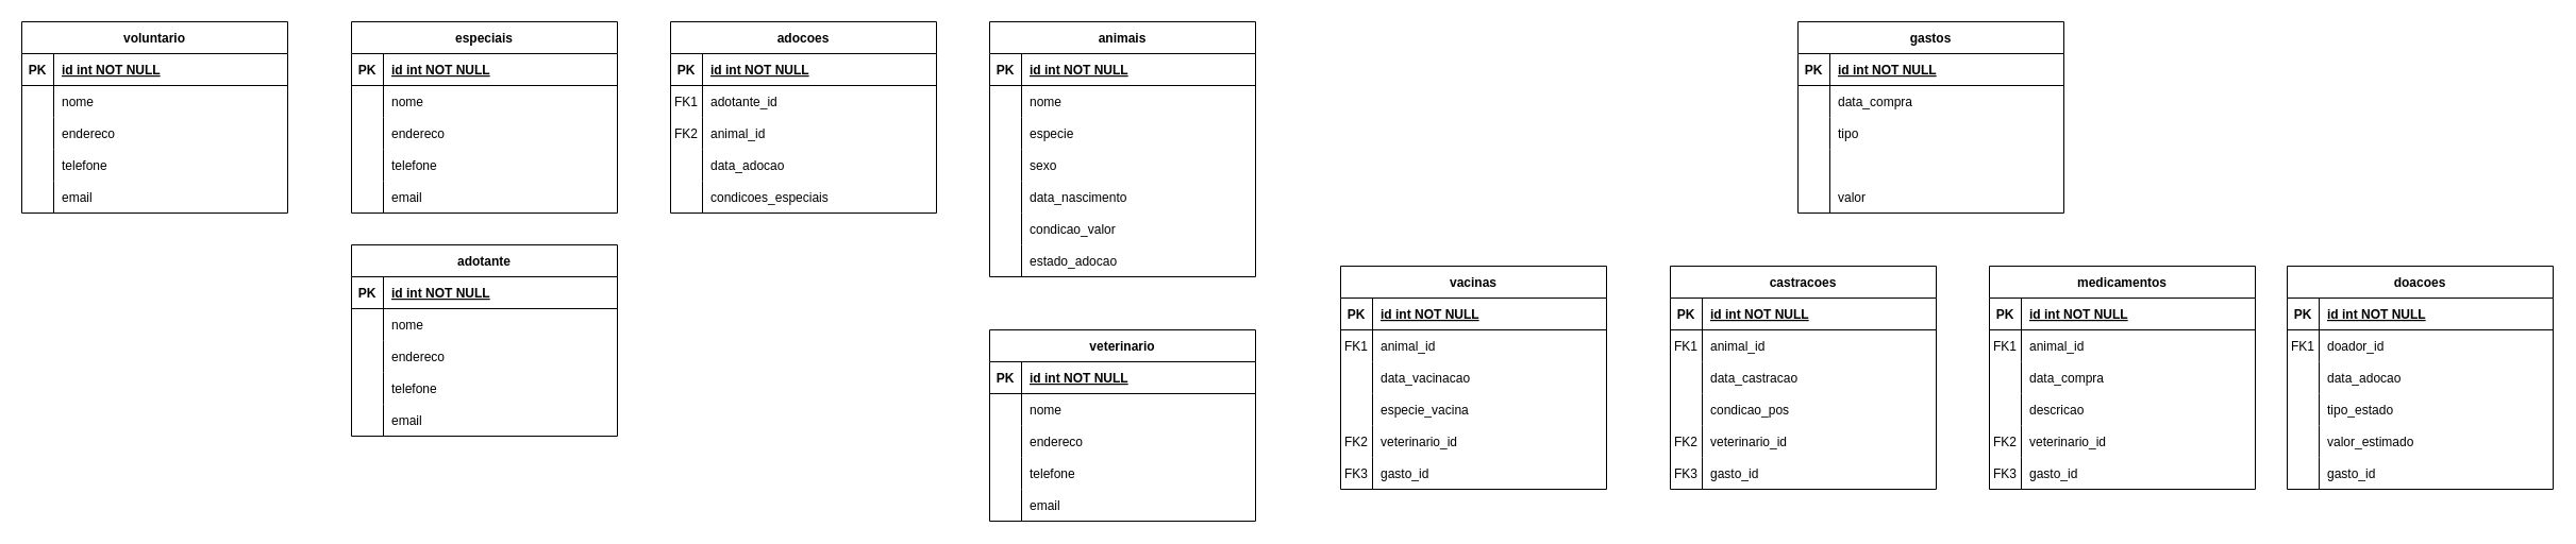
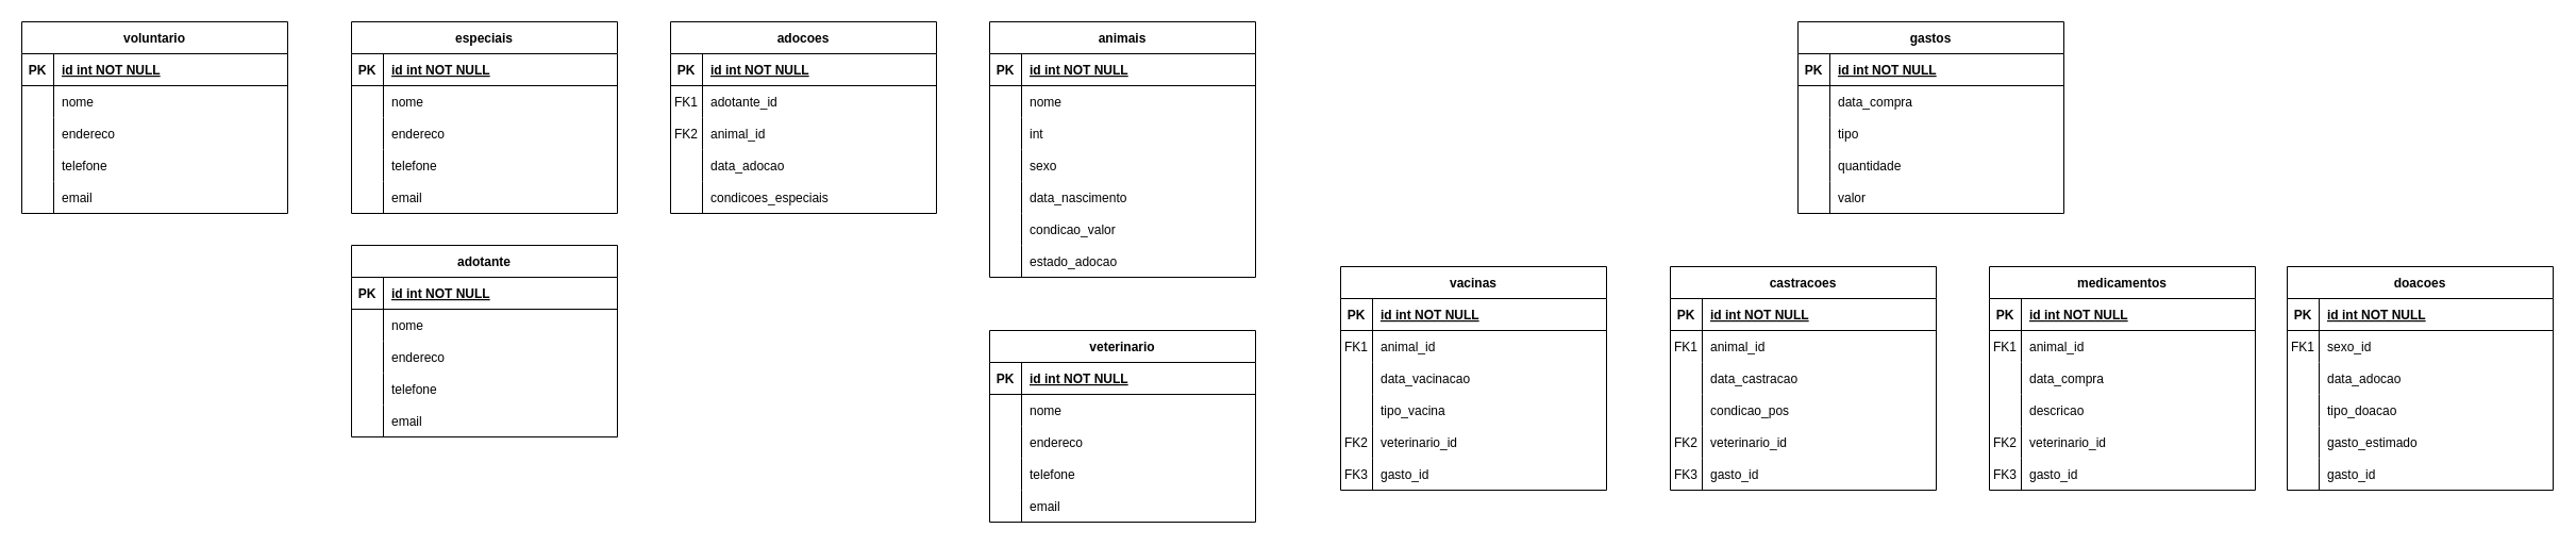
- <mxCell id="11" value="especie" style="shape=partialRectangle;overflow=hidden;connectable=0;fillColor=none;top=0;left=0;bottom=0;right=0;align=left;spacingLeft=6;" vertex="1" parent="9"><mxGeometry x="30" width="220" height="30" as="geometry"><mxRectangle width="220" height="30" as="alternateBounds" /></mxGeometry></mxCell>
+ <mxCell id="11" value="int" style="shape=partialRectangle;overflow=hidden;connectable=0;fillColor=none;top=0;left=0;bottom=0;right=0;align=left;spacingLeft=6;" vertex="1" parent="9"><mxGeometry x="30" width="220" height="30" as="geometry"><mxRectangle width="220" height="30" as="alternateBounds" /></mxGeometry></mxCell>
+ <mxCell id="90" value="quantidade" style="shape=partialRectangle;overflow=hidden;connectable=0;fillColor=none;top=0;left=0;bottom=0;right=0;align=left;spacingLeft=6;" vertex="1" parent="88"><mxGeometry x="30" width="220" height="30" as="geometry"><mxRectangle width="220" height="30" as="alternateBounds" /></mxGeometry></mxCell>
- <mxCell id="100" value="doador_id" style="shape=partialRectangle;overflow=hidden;connectable=0;fillColor=none;top=0;left=0;bottom=0;right=0;align=left;spacingLeft=6;" vertex="1" parent="98"><mxGeometry x="30" width="220" height="30" as="geometry"><mxRectangle width="220" height="30" as="alternateBounds" /></mxGeometry></mxCell>
+ <mxCell id="100" value="sexo_id" style="shape=partialRectangle;overflow=hidden;connectable=0;fillColor=none;top=0;left=0;bottom=0;right=0;align=left;spacingLeft=6;" vertex="1" parent="98"><mxGeometry x="30" width="220" height="30" as="geometry"><mxRectangle width="220" height="30" as="alternateBounds" /></mxGeometry></mxCell>
- <mxCell id="52" value="especie_vacina" style="shape=partialRectangle;overflow=hidden;connectable=0;fillColor=none;top=0;left=0;bottom=0;right=0;align=left;spacingLeft=6;" vertex="1" parent="50"><mxGeometry x="30" width="220" height="30" as="geometry"><mxRectangle width="220" height="30" as="alternateBounds" /></mxGeometry></mxCell>
+ <mxCell id="52" value="tipo_vacina" style="shape=partialRectangle;overflow=hidden;connectable=0;fillColor=none;top=0;left=0;bottom=0;right=0;align=left;spacingLeft=6;" vertex="1" parent="50"><mxGeometry x="30" width="220" height="30" as="geometry"><mxRectangle width="220" height="30" as="alternateBounds" /></mxGeometry></mxCell>
- <mxCell id="106" value="tipo_estado" style="shape=partialRectangle;overflow=hidden;connectable=0;fillColor=none;top=0;left=0;bottom=0;right=0;align=left;spacingLeft=6;" vertex="1" parent="104"><mxGeometry x="30" width="220" height="30" as="geometry"><mxRectangle width="220" height="30" as="alternateBounds" /></mxGeometry></mxCell>
+ <mxCell id="106" value="tipo_doacao" style="shape=partialRectangle;overflow=hidden;connectable=0;fillColor=none;top=0;left=0;bottom=0;right=0;align=left;spacingLeft=6;" vertex="1" parent="104"><mxGeometry x="30" width="220" height="30" as="geometry"><mxRectangle width="220" height="30" as="alternateBounds" /></mxGeometry></mxCell>
- <mxCell id="109" value="valor_estimado" style="shape=partialRectangle;overflow=hidden;connectable=0;fillColor=none;top=0;left=0;bottom=0;right=0;align=left;spacingLeft=6;" vertex="1" parent="107"><mxGeometry x="30" width="220" height="30" as="geometry"><mxRectangle width="220" height="30" as="alternateBounds" /></mxGeometry></mxCell>
+ <mxCell id="109" value="gasto_estimado" style="shape=partialRectangle;overflow=hidden;connectable=0;fillColor=none;top=0;left=0;bottom=0;right=0;align=left;spacingLeft=6;" vertex="1" parent="107"><mxGeometry x="30" width="220" height="30" as="geometry"><mxRectangle width="220" height="30" as="alternateBounds" /></mxGeometry></mxCell>
